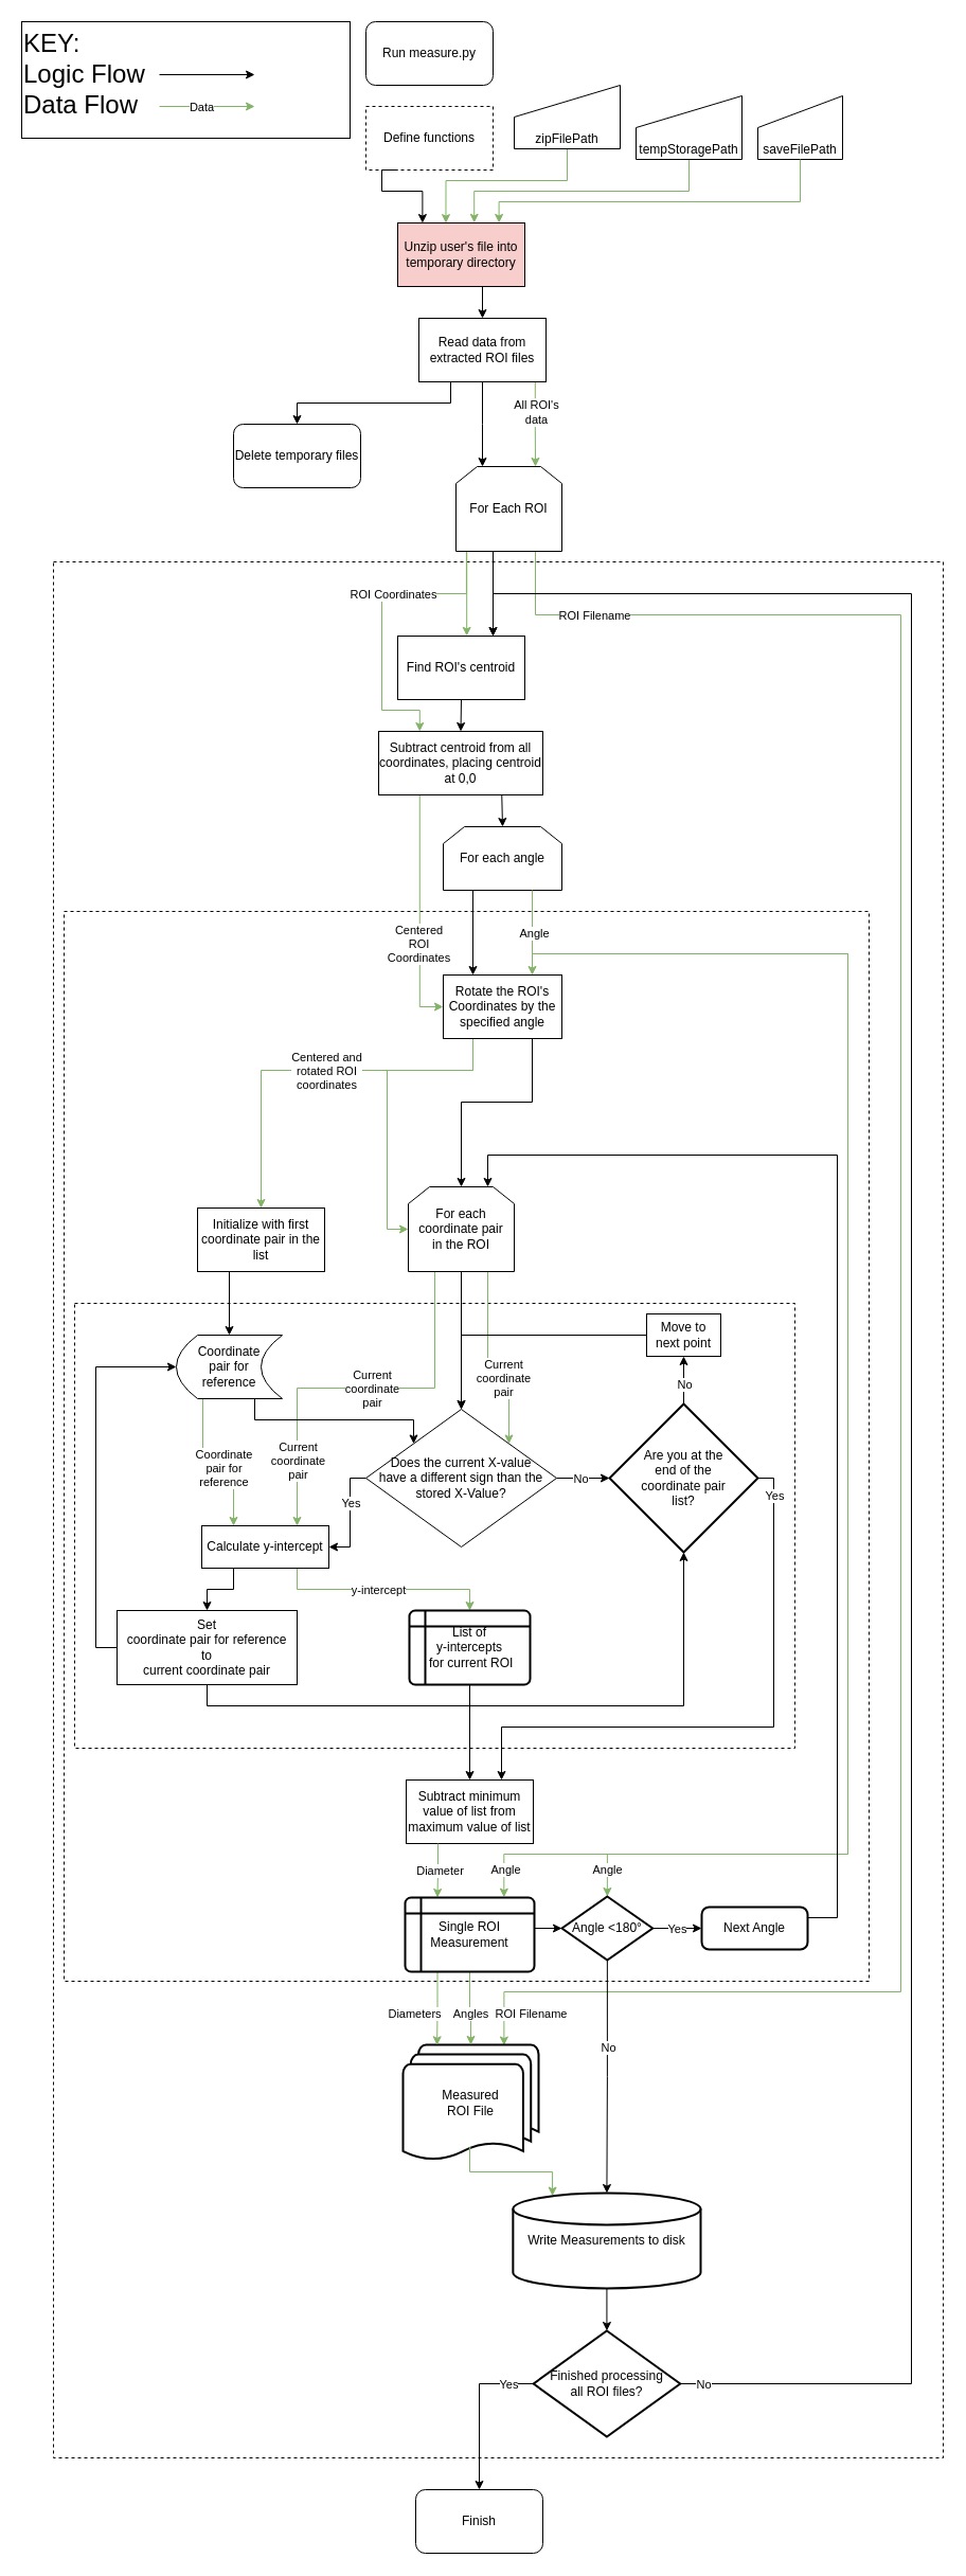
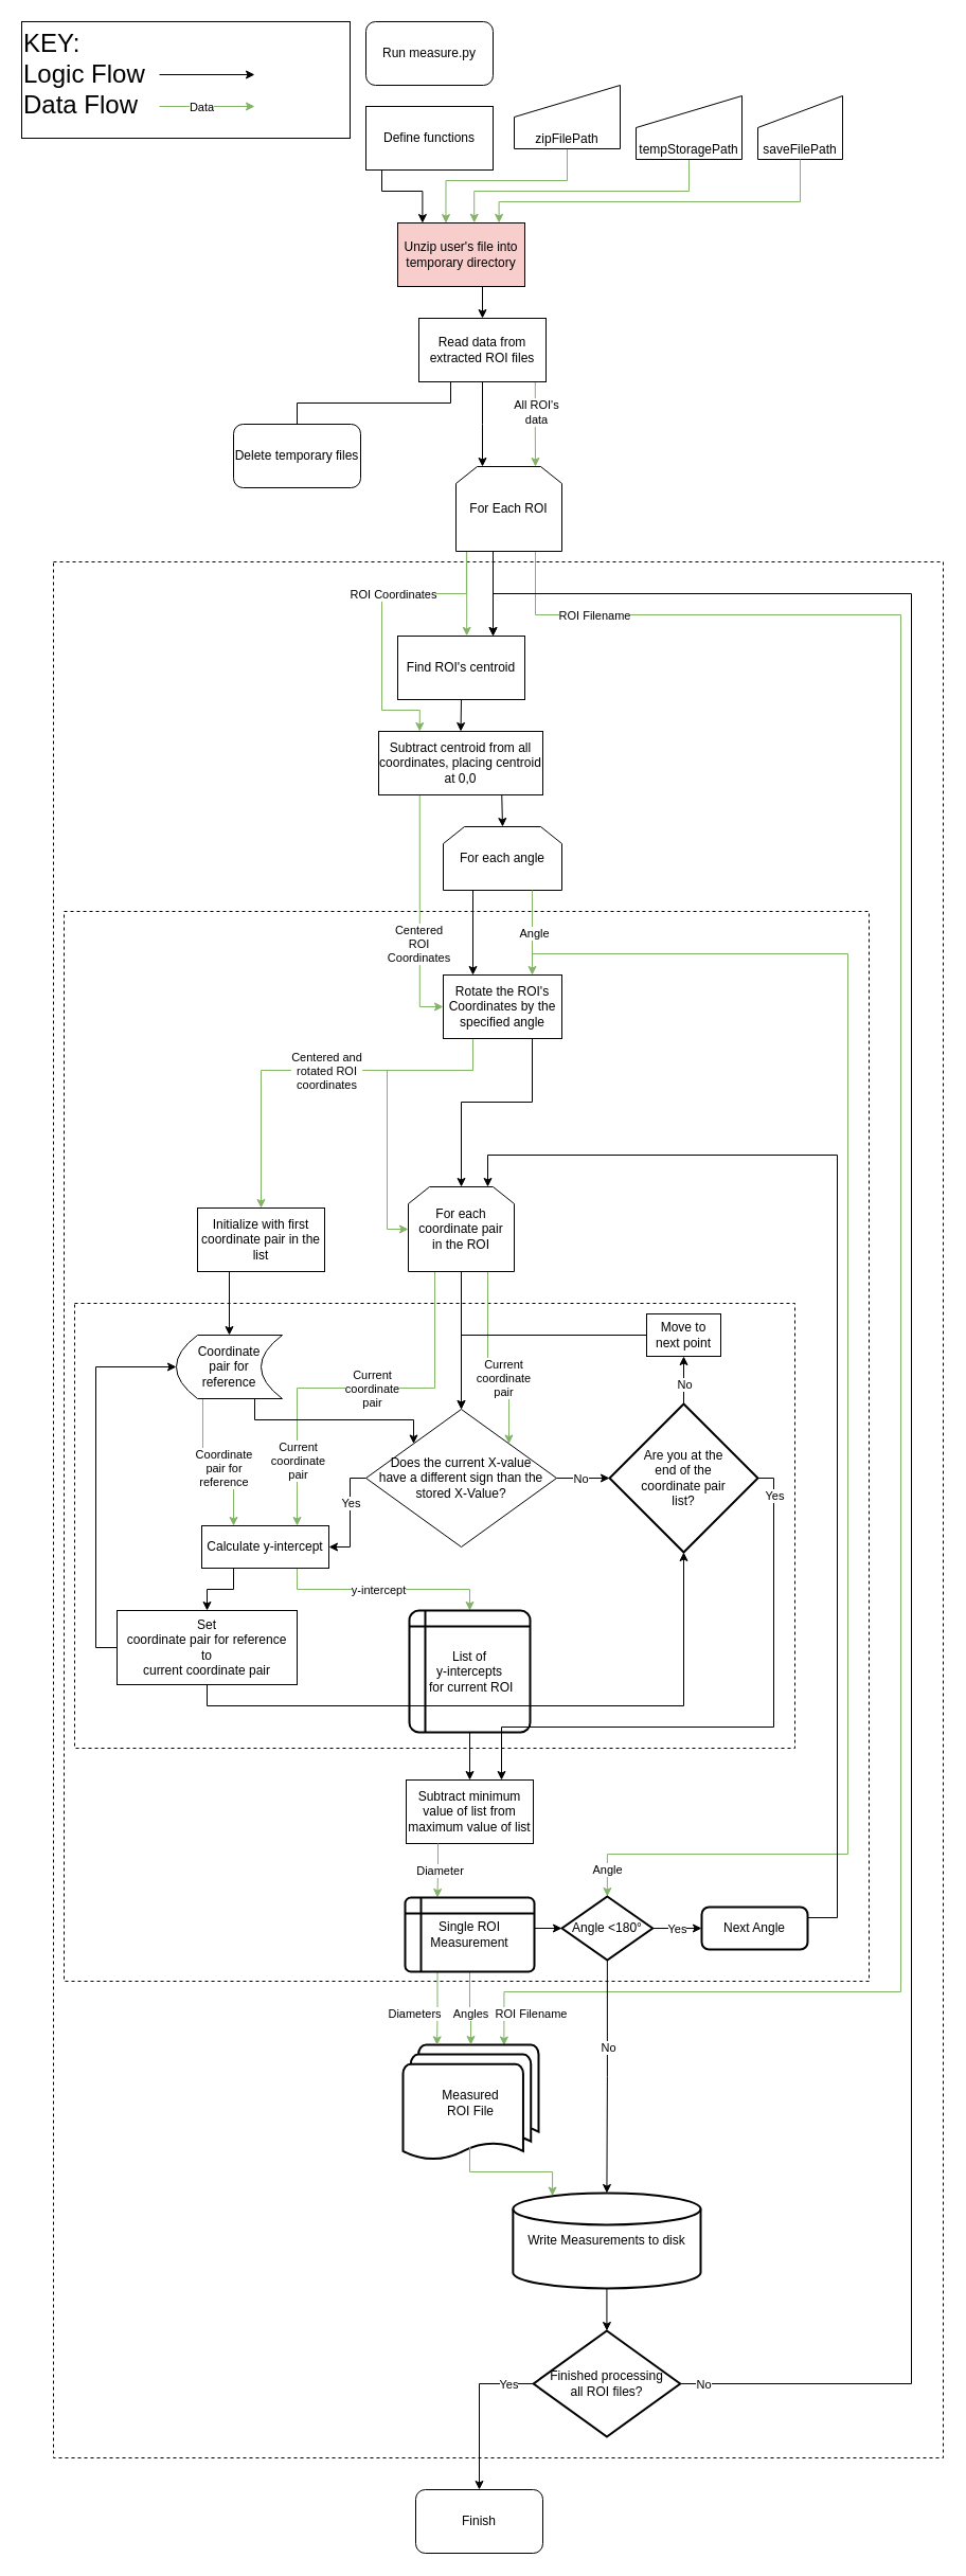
- <mxCell id="13" value="Define functions" style="rounded=0;whiteSpace=wrap;html=1;dashed=1;" parent="1" vertex="1"><mxGeometry x="345" y="100" width="120" height="60" as="geometry" /></mxCell>
+ <mxCell id="13" value="Define functions" style="rounded=0;whiteSpace=wrap;html=1;" parent="1" vertex="1"><mxGeometry x="345" y="100" width="120" height="60" as="geometry" /></mxCell>
- <mxCell id="16" style="edgeStyle=orthogonalEdgeStyle;rounded=0;orthogonalLoop=1;jettySize=auto;html=1;exitX=0.25;exitY=1;exitDx=0;exitDy=0;entryX=0.5;entryY=0;entryDx=0;entryDy=0;" parent="1" source="20" target="38" edge="1"><mxGeometry relative="1" as="geometry"><mxPoint x="280" y="400" as="targetPoint" /></mxGeometry></mxCell>
+ <mxCell id="16" style="edgeStyle=orthogonalEdgeStyle;rounded=0;orthogonalLoop=1;jettySize=auto;html=1;exitX=0.25;exitY=1;exitDx=0;exitDy=0;entryX=0.5;entryY=0;entryDx=0;entryDy=0;endArrow=none;" parent="1" source="20" target="38" edge="1"><mxGeometry relative="1" as="geometry"><mxPoint x="280" y="400" as="targetPoint" /></mxGeometry></mxCell>
- <mxCell id="65" value="&lt;div&gt;List of&lt;/div&gt;&lt;div&gt;y-intercepts&lt;/div&gt;&amp;nbsp;for current ROI" style="shape=internalStorage;whiteSpace=wrap;html=1;dx=15;dy=15;rounded=1;arcSize=8;strokeWidth=2;" parent="1" vertex="1"><mxGeometry x="386" y="1520" width="114" height="70" as="geometry" /></mxCell>
+ <mxCell id="65" value="&lt;div&gt;List of&lt;/div&gt;&lt;div&gt;y-intercepts&lt;/div&gt;&amp;nbsp;for current ROI" style="shape=internalStorage;whiteSpace=wrap;html=1;dx=15;dy=15;rounded=1;arcSize=8;strokeWidth=2;" parent="1" vertex="1"><mxGeometry x="386" y="1520" width="114" height="115" as="geometry" /></mxCell>
- <mxCell id="27" value="" style="edgeStyle=orthogonalEdgeStyle;rounded=0;orthogonalLoop=1;jettySize=auto;html=1;exitX=0.75;exitY=1;exitDx=0;exitDy=0;entryX=0.765;entryY=-0.004;entryDx=0;entryDy=0;entryPerimeter=0;fillColor=#d5e8d4;strokeColor=#82b366;" parent="1" source="42" target="112" edge="1"><mxGeometry relative="1" as="geometry"><mxPoint x="473" y="1790" as="targetPoint" /><Array as="points"><mxPoint x="502" y="900" /><mxPoint x="800" y="900" /><mxPoint x="800" y="1750" /><mxPoint x="475" y="1750" /></Array></mxGeometry></mxCell>
- <mxCell id="28" value="Angle" style="edgeLabel;html=1;align=center;verticalAlign=middle;resizable=0;points=[];" parent="27" vertex="1" connectable="0"><mxGeometry x="0.959" y="1" relative="1" as="geometry"><mxPoint y="6" as="offset" /></mxGeometry></mxCell>
